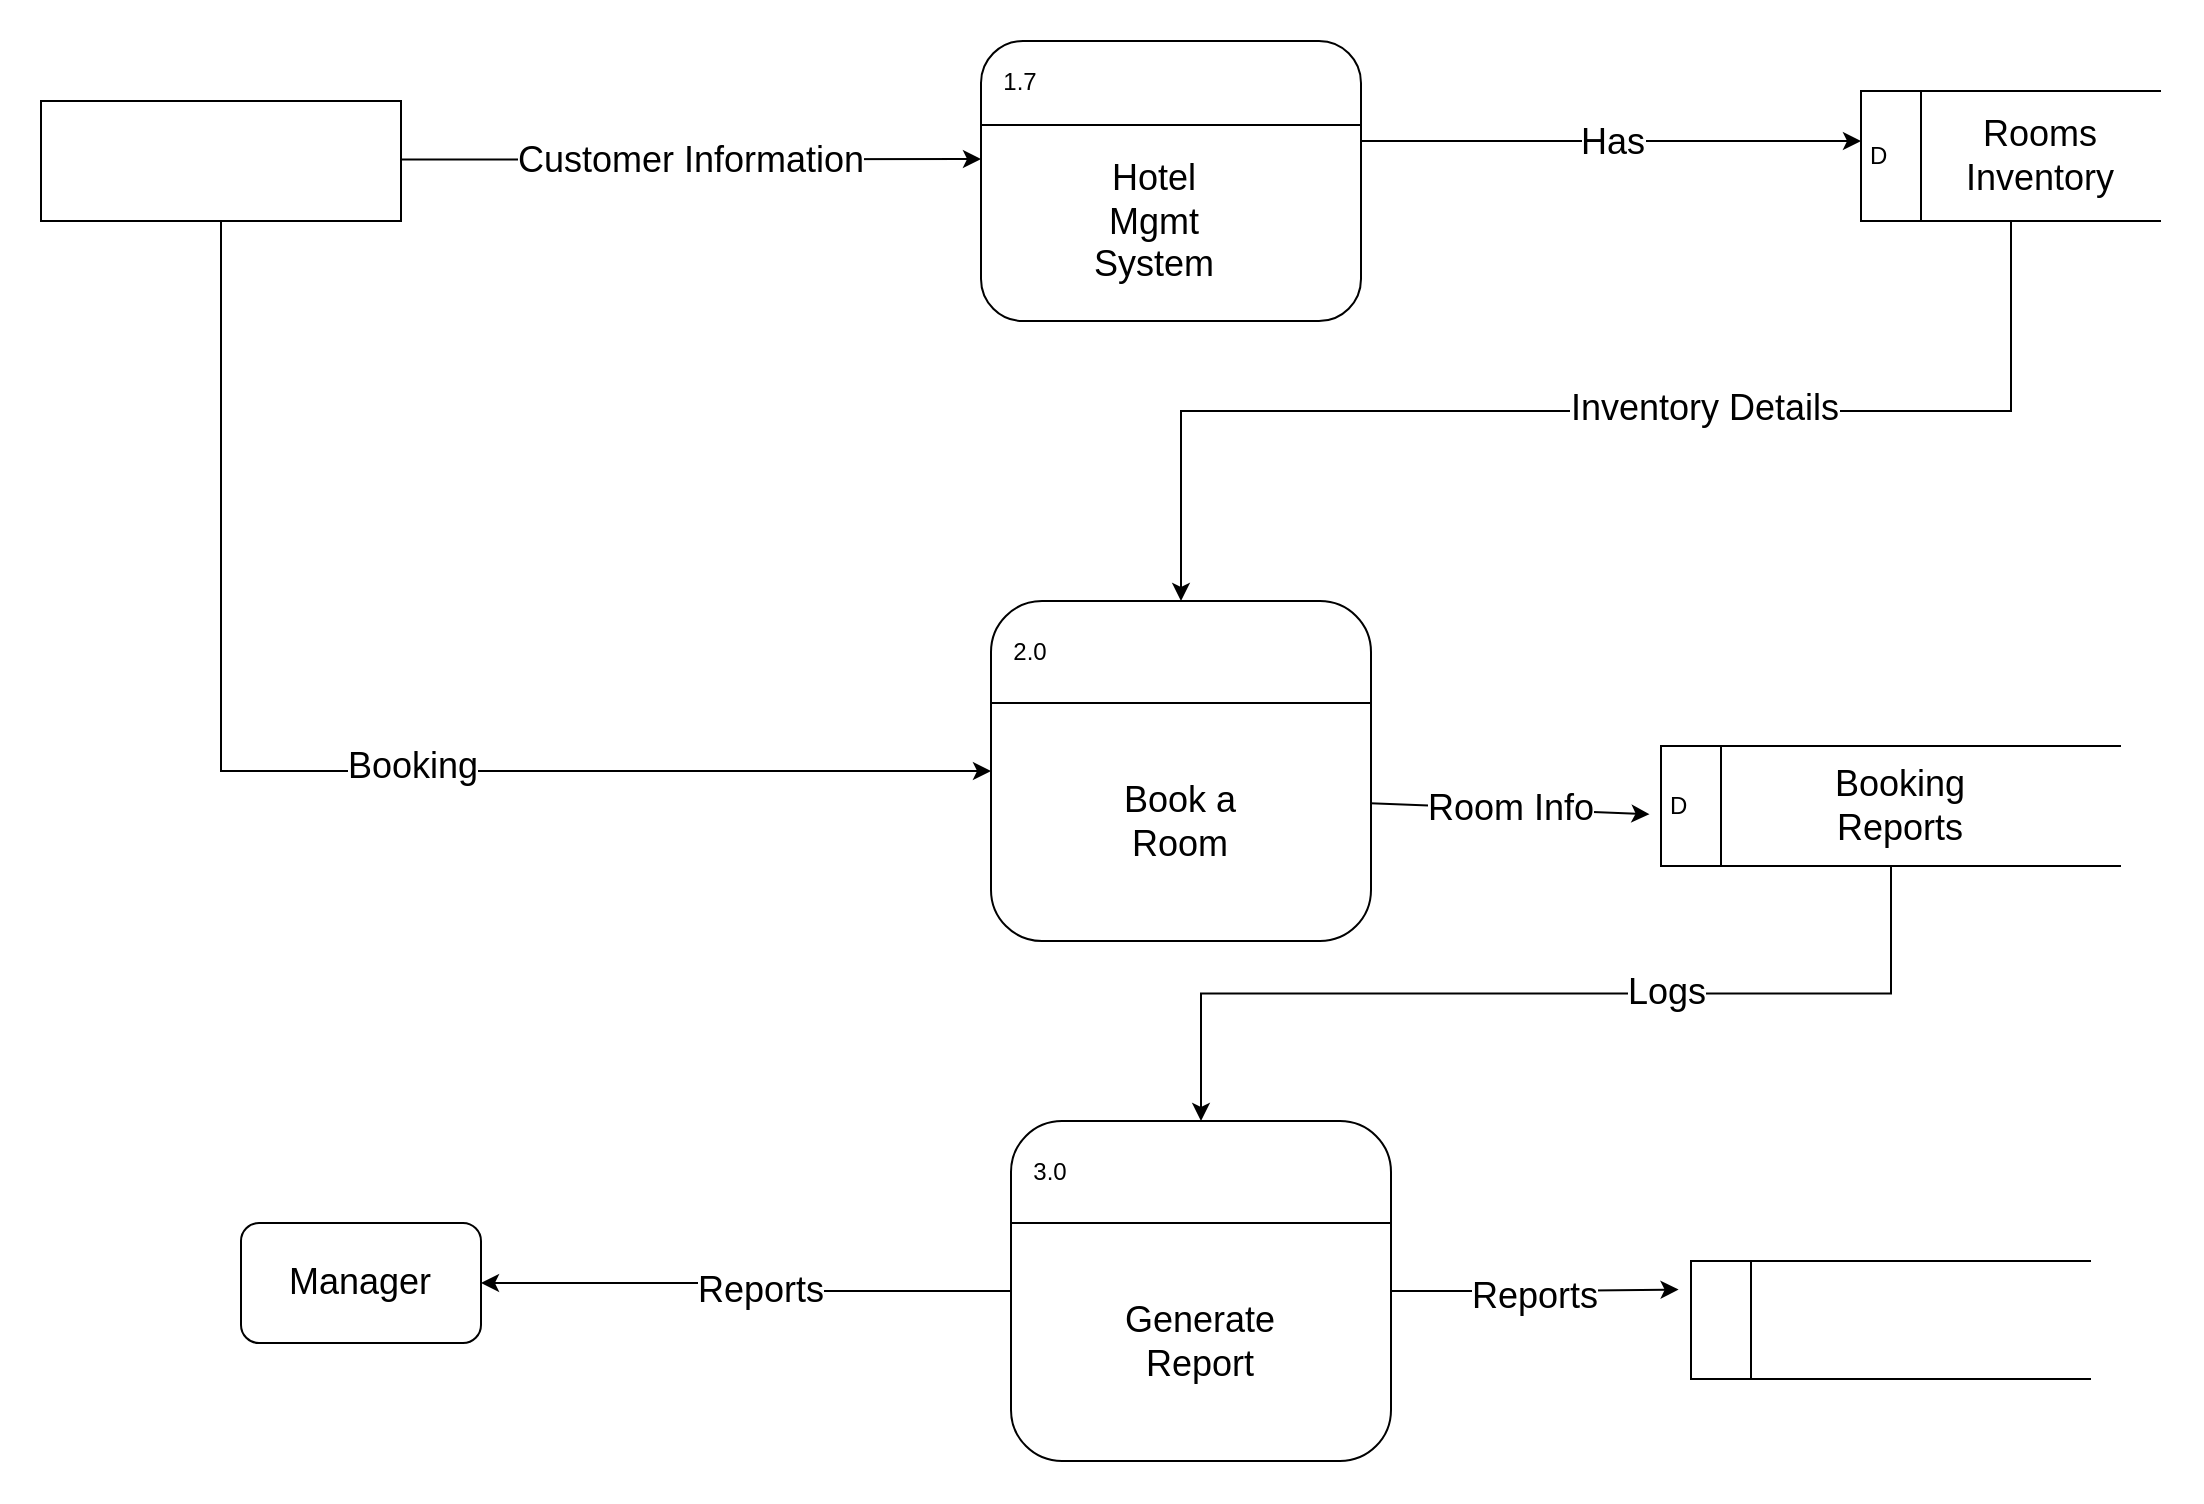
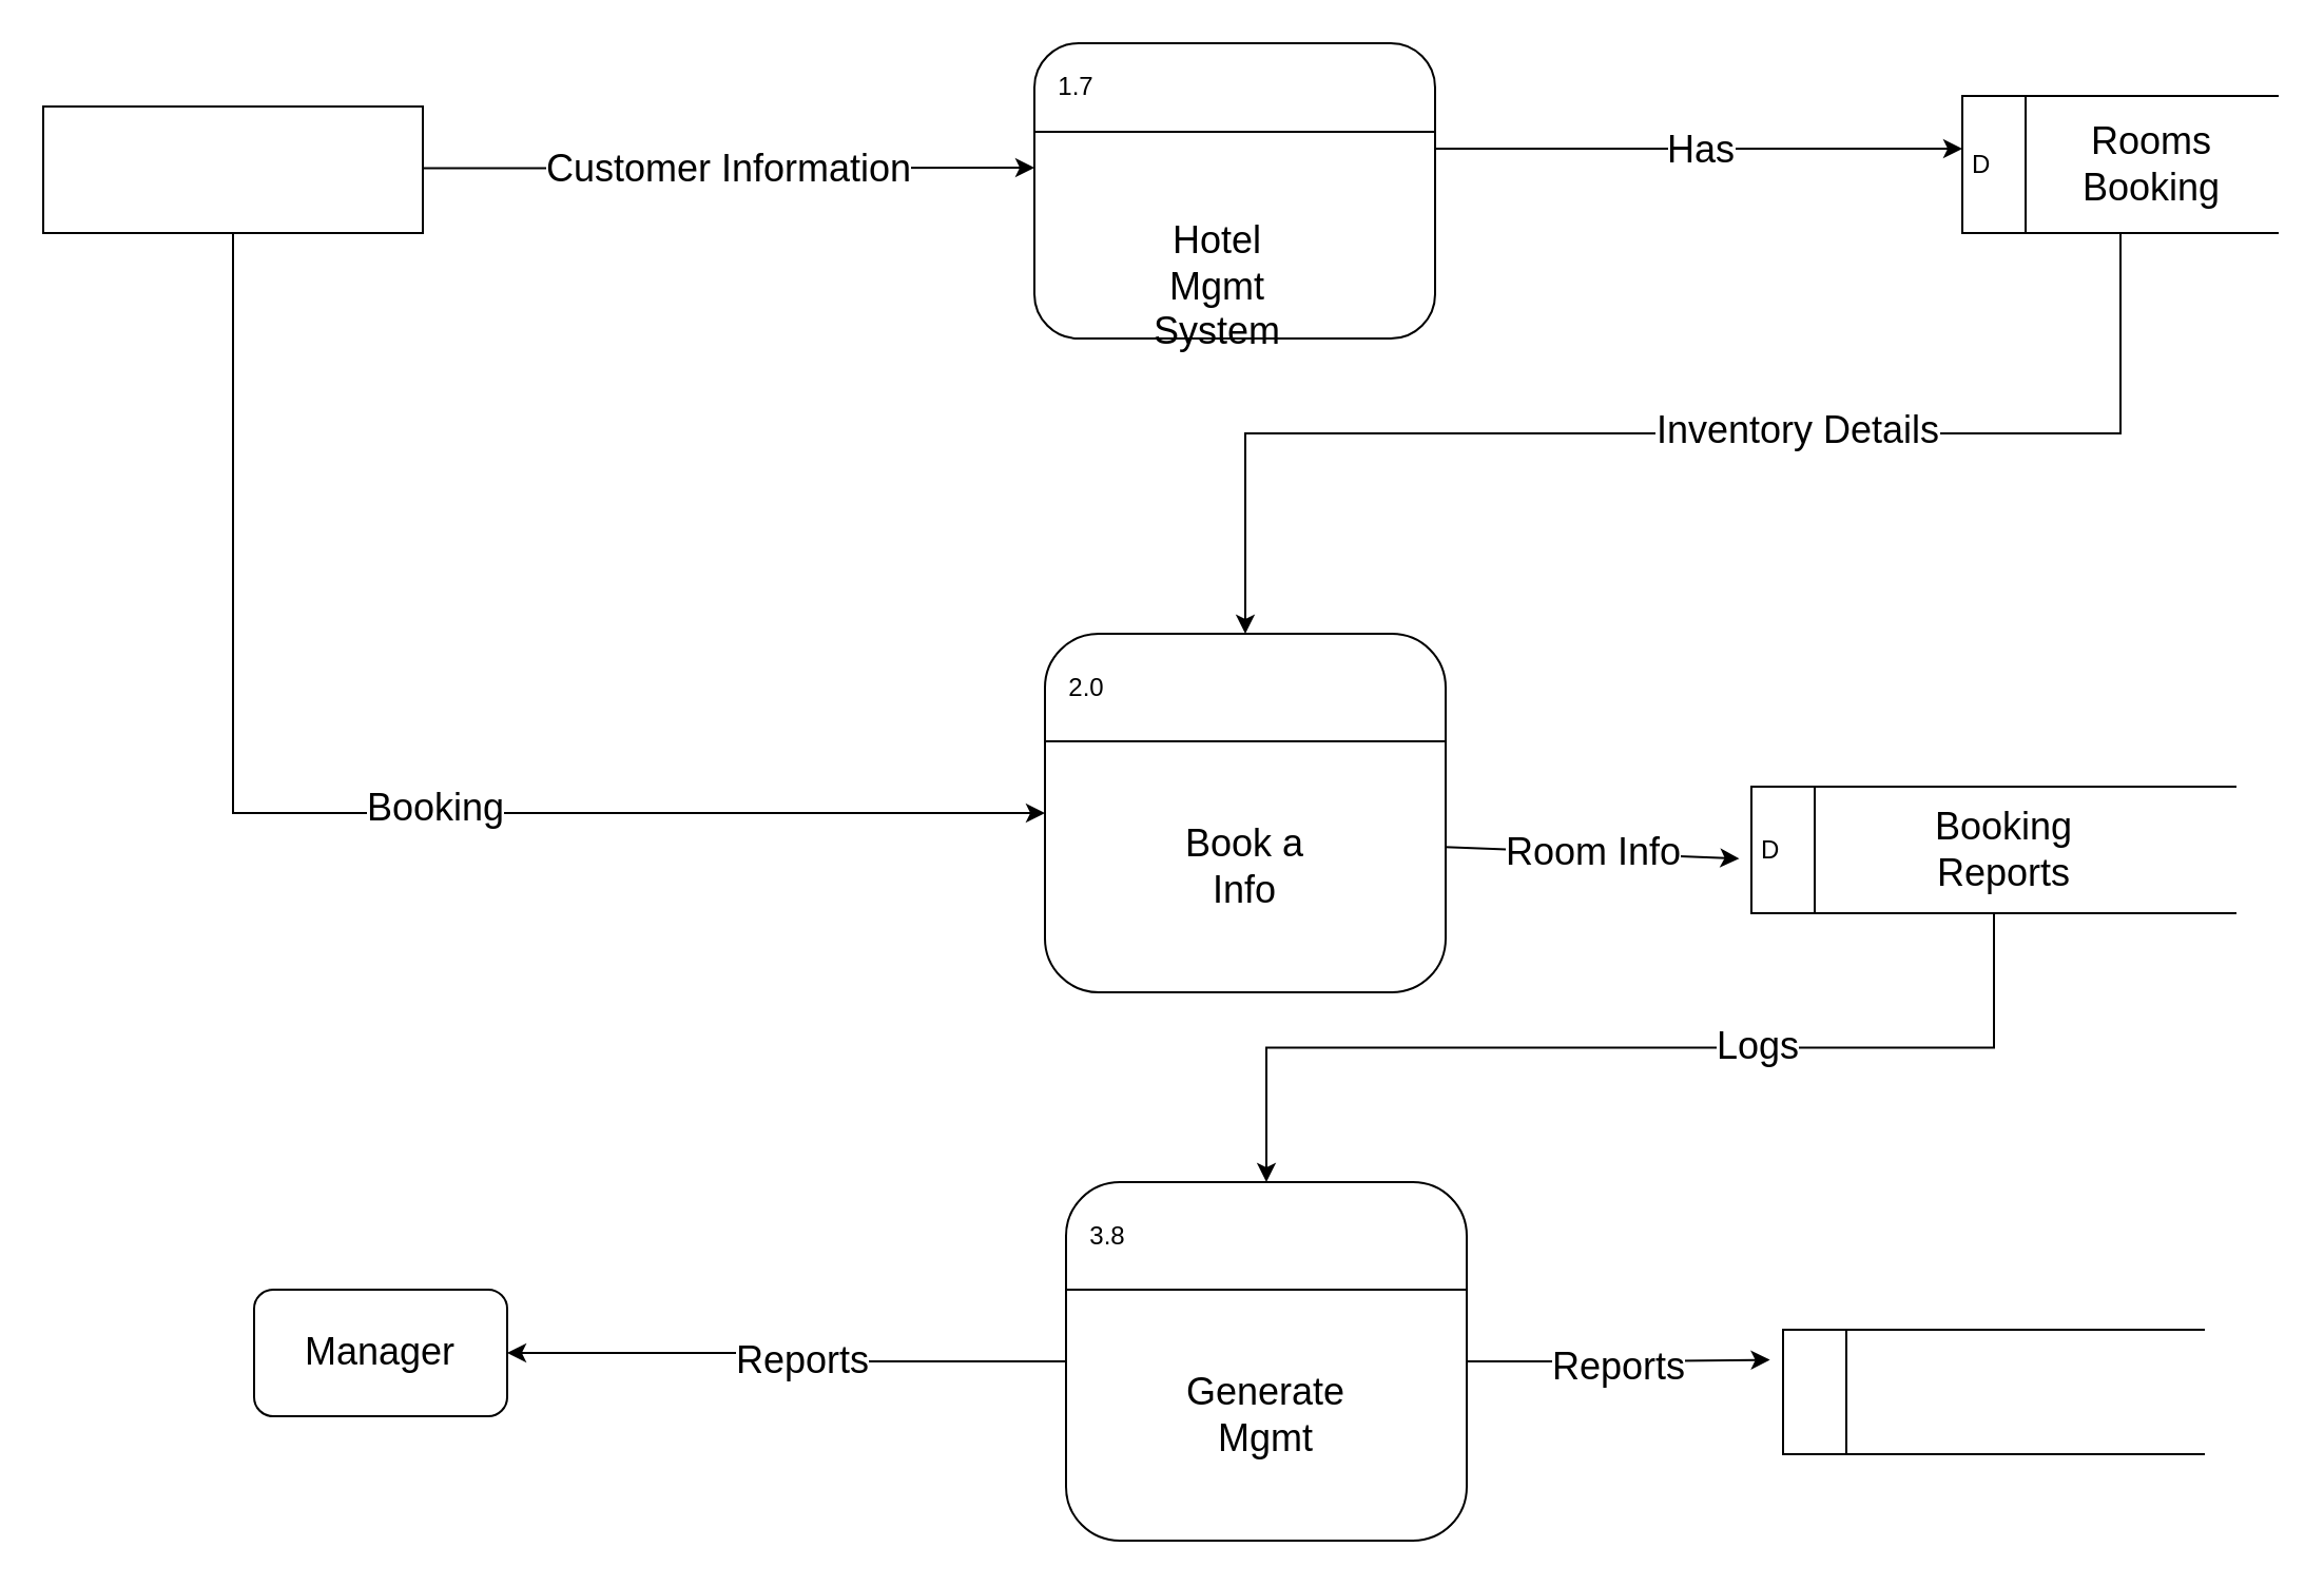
- <mxCell id="21" value="&lt;font style=&quot;font-size: 18px;&quot;&gt;Rooms&lt;br&gt;Inventory&lt;br&gt;&lt;/font&gt;" style="text;html=1;strokeColor=none;fillColor=none;align=center;verticalAlign=middle;whiteSpace=wrap;rounded=0;" parent="1" vertex="1"><mxGeometry x="990" y="62.5" width="60" height="30" as="geometry" /></mxCell>
+ <mxCell id="21" value="&lt;font style=&quot;font-size: 18px;&quot;&gt;Rooms&lt;br&gt;Booking&lt;br&gt;&lt;/font&gt;" style="text;html=1;strokeColor=none;fillColor=none;align=center;verticalAlign=middle;whiteSpace=wrap;rounded=0;" parent="1" vertex="1"><mxGeometry x="990" y="62.5" width="60" height="30" as="geometry" /></mxCell>
- <mxCell id="5" value="&lt;font style=&quot;font-size: 18px;&quot;&gt;Hotel Mgmt System&lt;/font&gt;" style="text;html=1;strokeColor=none;fillColor=none;align=center;verticalAlign=middle;whiteSpace=wrap;rounded=0;" parent="2" vertex="1"><mxGeometry x="57" y="70" width="60" height="42" as="geometry" /></mxCell>
+ <mxCell id="5" value="&lt;font style=&quot;font-size: 18px;&quot;&gt;Hotel Mgmt System&lt;/font&gt;" style="text;html=1;strokeColor=none;fillColor=none;align=center;verticalAlign=middle;whiteSpace=wrap;rounded=0;" parent="2" vertex="1"><mxGeometry x="57" y="95" width="60" height="42" as="geometry" /></mxCell>
- <mxCell id="10" value="&lt;font style=&quot;font-size: 18px;&quot;&gt;Book a Room&lt;/font&gt;" style="text;html=1;strokeColor=none;fillColor=none;align=center;verticalAlign=middle;whiteSpace=wrap;rounded=0;" parent="7" vertex="1"><mxGeometry x="65" y="85" width="60" height="51" as="geometry" /></mxCell>
+ <mxCell id="10" value="&lt;font style=&quot;font-size: 18px;&quot;&gt;Book a Info&lt;/font&gt;" style="text;html=1;strokeColor=none;fillColor=none;align=center;verticalAlign=middle;whiteSpace=wrap;rounded=0;" parent="7" vertex="1"><mxGeometry x="65" y="85" width="60" height="51" as="geometry" /></mxCell>
- <mxCell id="34" value="3.0" style="text;html=1;strokeColor=none;fillColor=none;align=center;verticalAlign=middle;whiteSpace=wrap;rounded=0;" vertex="1" parent="30"><mxGeometry x="-10" width="60" height="51" as="geometry" /></mxCell>
+ <mxCell id="34" value="3.8" style="text;html=1;strokeColor=none;fillColor=none;align=center;verticalAlign=middle;whiteSpace=wrap;rounded=0;" vertex="1" parent="30"><mxGeometry x="-10" width="60" height="51" as="geometry" /></mxCell>
- <mxCell id="33" value="&lt;font style=&quot;font-size: 18px;&quot;&gt;Generate Report&lt;/font&gt;" style="text;html=1;strokeColor=none;fillColor=none;align=center;verticalAlign=middle;whiteSpace=wrap;rounded=0;" vertex="1" parent="30"><mxGeometry x="65" y="85" width="60" height="51" as="geometry" /></mxCell>
+ <mxCell id="33" value="&lt;font style=&quot;font-size: 18px;&quot;&gt;Generate Mgmt&lt;/font&gt;" style="text;html=1;strokeColor=none;fillColor=none;align=center;verticalAlign=middle;whiteSpace=wrap;rounded=0;" vertex="1" parent="30"><mxGeometry x="65" y="85" width="60" height="51" as="geometry" /></mxCell>
